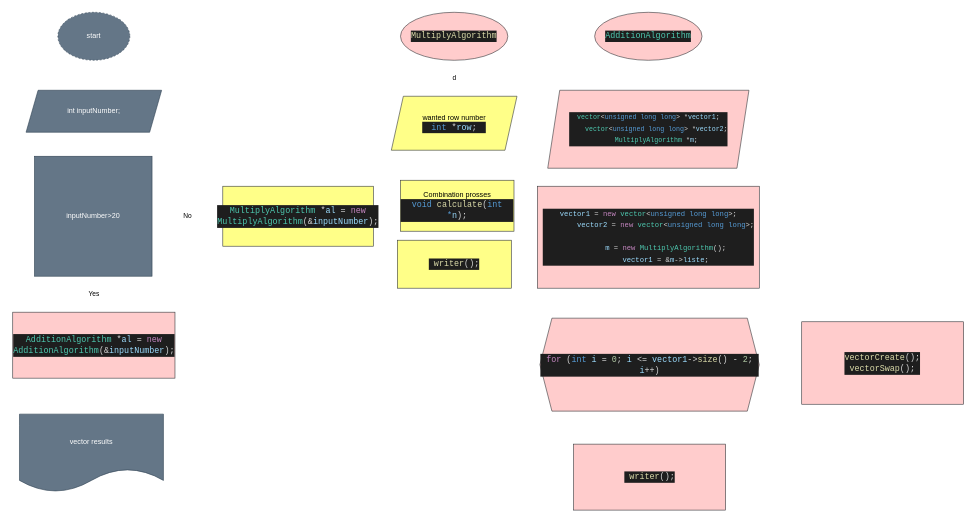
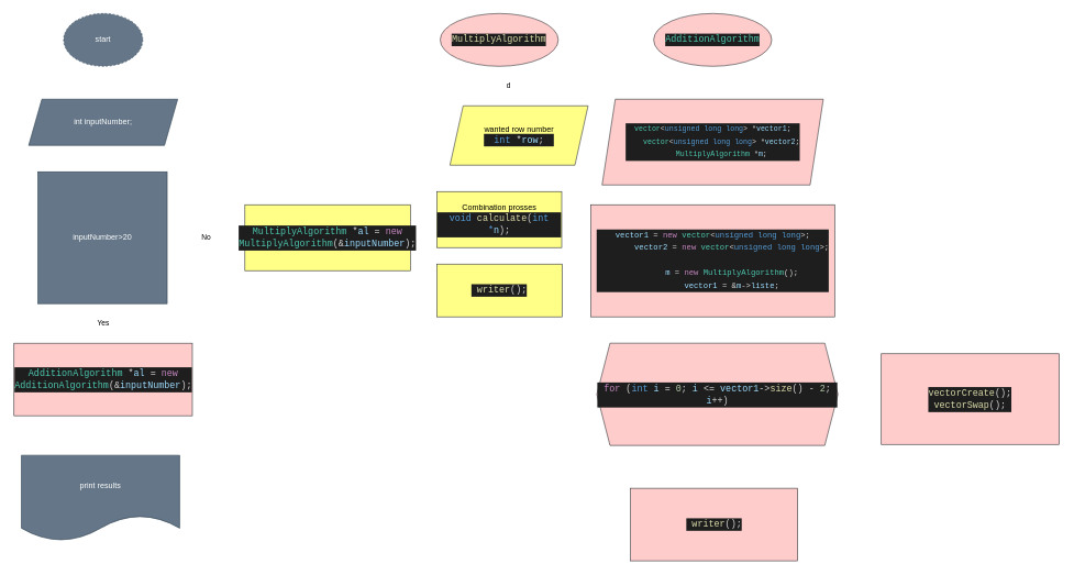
- <mxCell id="17" value="wanted row number&lt;br&gt;&lt;div style=&quot;color: rgb(212 , 212 , 212) ; background-color: rgb(30 , 30 , 30) ; font-family: &amp;#34;consolas&amp;#34; , &amp;#34;courier new&amp;#34; , monospace ; font-size: 14px ; line-height: 19px&quot;&gt;&lt;span style=&quot;color: #569cd6&quot;&gt;int&lt;/span&gt; *&lt;span style=&quot;color: #9cdcfe&quot;&gt;row&lt;/span&gt;;&lt;/div&gt;" style="shape=parallelogram;perimeter=parallelogramPerimeter;whiteSpace=wrap;html=1;fixedSize=1;fillColor=#ffff88;strokeColor=#36393d;" vertex="1" parent="1"><mxGeometry x="652" y="160" width="209.5" height="90" as="geometry" /></mxCell>
+ <mxCell id="17" value="wanted row number&lt;br&gt;&lt;div style=&quot;color: rgb(212 , 212 , 212) ; background-color: rgb(30 , 30 , 30) ; font-family: &amp;#34;consolas&amp;#34; , &amp;#34;courier new&amp;#34; , monospace ; font-size: 14px ; line-height: 19px&quot;&gt;&lt;span style=&quot;color: #569cd6&quot;&gt;int&lt;/span&gt; *&lt;span style=&quot;color: #9cdcfe&quot;&gt;row&lt;/span&gt;;&lt;/div&gt;" style="shape=parallelogram;perimeter=parallelogramPerimeter;whiteSpace=wrap;html=1;fixedSize=1;fillColor=#ffff88;strokeColor=#36393d;" vertex="1" parent="1"><mxGeometry x="682" y="160" width="209.5" height="90" as="geometry" /></mxCell>
- <mxCell id="19" value="Combination prosses&lt;br&gt;&lt;div style=&quot;color: rgb(212 , 212 , 212) ; background-color: rgb(30 , 30 , 30) ; font-family: &amp;#34;consolas&amp;#34; , &amp;#34;courier new&amp;#34; , monospace ; font-size: 14px ; line-height: 19px&quot;&gt;&lt;span style=&quot;color: #569cd6&quot;&gt;void&lt;/span&gt; &lt;span style=&quot;color: #dcdcaa&quot;&gt;calculate&lt;/span&gt;(&lt;span style=&quot;color: #569cd6&quot;&gt;int&lt;/span&gt; &lt;span style=&quot;color: #569cd6&quot;&gt;*&lt;/span&gt;&lt;span style=&quot;color: #9cdcfe&quot;&gt;n&lt;/span&gt;);&lt;/div&gt;" style="whiteSpace=wrap;html=1;fillColor=#ffff88;strokeColor=#36393d;" vertex="1" parent="1"><mxGeometry x="667" y="300" width="189.5" height="85" as="geometry" /></mxCell>
+ <mxCell id="19" value="Combination prosses&lt;br&gt;&lt;div style=&quot;color: rgb(212 , 212 , 212) ; background-color: rgb(30 , 30 , 30) ; font-family: &amp;#34;consolas&amp;#34; , &amp;#34;courier new&amp;#34; , monospace ; font-size: 14px ; line-height: 19px&quot;&gt;&lt;span style=&quot;color: #569cd6&quot;&gt;void&lt;/span&gt; &lt;span style=&quot;color: #dcdcaa&quot;&gt;calculate&lt;/span&gt;(&lt;span style=&quot;color: #569cd6&quot;&gt;int&lt;/span&gt; &lt;span style=&quot;color: #569cd6&quot;&gt;*&lt;/span&gt;&lt;span style=&quot;color: #9cdcfe&quot;&gt;n&lt;/span&gt;);&lt;/div&gt;" style="whiteSpace=wrap;html=1;fillColor=#ffff88;strokeColor=#36393d;" vertex="1" parent="1"><mxGeometry x="662" y="290" width="189.5" height="85" as="geometry" /></mxCell>
- <mxCell id="27" value="&lt;div style=&quot;color: rgb(212 , 212 , 212) ; background-color: rgb(30 , 30 , 30) ; font-family: &amp;#34;consolas&amp;#34; , &amp;#34;courier new&amp;#34; , monospace ; font-size: 14px ; line-height: 19px&quot;&gt;&lt;span style=&quot;color: #c586c0&quot;&gt;for&lt;/span&gt; (&lt;span style=&quot;color: #569cd6&quot;&gt;int&lt;/span&gt; &lt;span style=&quot;color: #9cdcfe&quot;&gt;i&lt;/span&gt; = &lt;span style=&quot;color: #b5cea8&quot;&gt;0&lt;/span&gt;; &lt;span style=&quot;color: #9cdcfe&quot;&gt;i&lt;/span&gt; &amp;lt;= &lt;span style=&quot;color: #9cdcfe&quot;&gt;vector1&lt;/span&gt;-&amp;gt;&lt;span style=&quot;color: #dcdcaa&quot;&gt;size&lt;/span&gt;() - &lt;span style=&quot;color: #b5cea8&quot;&gt;2&lt;/span&gt;; &lt;span style=&quot;color: #9cdcfe&quot;&gt;i&lt;/span&gt;++)&lt;/div&gt;" style="shape=hexagon;perimeter=hexagonPerimeter2;whiteSpace=wrap;html=1;fixedSize=1;fillColor=#ffcccc;strokeColor=#36393d;" vertex="1" parent="1"><mxGeometry x="899.75" y="530" width="365.75" height="155" as="geometry" /></mxCell>
+ <mxCell id="27" value="&lt;div style=&quot;color: rgb(212 , 212 , 212) ; background-color: rgb(30 , 30 , 30) ; font-family: &amp;#34;consolas&amp;#34; , &amp;#34;courier new&amp;#34; , monospace ; font-size: 14px ; line-height: 19px&quot;&gt;&lt;span style=&quot;color: #c586c0&quot;&gt;for&lt;/span&gt; (&lt;span style=&quot;color: #569cd6&quot;&gt;int&lt;/span&gt; &lt;span style=&quot;color: #9cdcfe&quot;&gt;i&lt;/span&gt; = &lt;span style=&quot;color: #b5cea8&quot;&gt;0&lt;/span&gt;; &lt;span style=&quot;color: #9cdcfe&quot;&gt;i&lt;/span&gt; &amp;lt;= &lt;span style=&quot;color: #9cdcfe&quot;&gt;vector1&lt;/span&gt;-&amp;gt;&lt;span style=&quot;color: #dcdcaa&quot;&gt;size&lt;/span&gt;() - &lt;span style=&quot;color: #b5cea8&quot;&gt;2&lt;/span&gt;; &lt;span style=&quot;color: #9cdcfe&quot;&gt;i&lt;/span&gt;++)&lt;/div&gt;" style="shape=hexagon;perimeter=hexagonPerimeter2;whiteSpace=wrap;html=1;fixedSize=1;fillColor=#ffcccc;strokeColor=#36393d;" vertex="1" parent="1"><mxGeometry x="904.75" y="520" width="365.75" height="155" as="geometry" /></mxCell>
- <mxCell id="15" value="vector results" style="shape=document;whiteSpace=wrap;html=1;boundedLbl=1;fillColor=#647687;fontColor=#ffffff;strokeColor=#314354;" vertex="1" parent="1"><mxGeometry x="32" y="690" width="240" height="130" as="geometry" /></mxCell>
+ <mxCell id="15" value="print results" style="shape=document;whiteSpace=wrap;html=1;boundedLbl=1;fillColor=#647687;fontColor=#ffffff;strokeColor=#314354;" vertex="1" parent="1"><mxGeometry x="32" y="690" width="240" height="130" as="geometry" /></mxCell>
